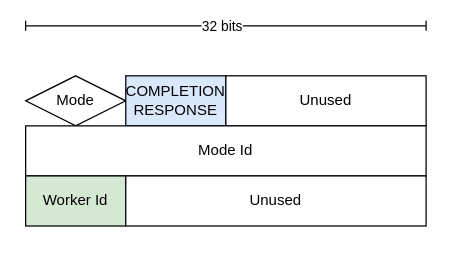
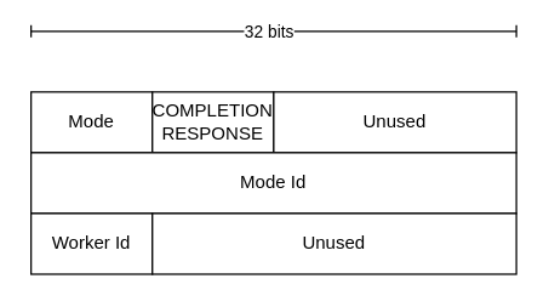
- <mxCell id="4" value="Mode" style="rhombus;whiteSpace=wrap;html=1;" parent="1" vertex="1"><mxGeometry x="20" y="60" width="80" height="40" as="geometry" /></mxCell>
+ <mxCell id="4" value="Mode" style="rounded=0;whiteSpace=wrap;html=1;" parent="1" vertex="1"><mxGeometry x="20" y="60" width="80" height="40" as="geometry" /></mxCell>
- <mxCell id="5" value="COMPLETION&lt;div&gt;RESPONSE&lt;/div&gt;" style="rounded=0;whiteSpace=wrap;html=1;fillColor=#dae8fc;" parent="1" vertex="1"><mxGeometry x="100" y="60" width="80" height="40" as="geometry" /></mxCell>
+ <mxCell id="5" value="COMPLETION&lt;div&gt;RESPONSE&lt;/div&gt;" style="rounded=0;whiteSpace=wrap;html=1;" parent="1" vertex="1"><mxGeometry x="100" y="60" width="80" height="40" as="geometry" /></mxCell>
- <mxCell id="8" value="Worker Id" style="rounded=0;whiteSpace=wrap;html=1;fillColor=#d5e8d4;" vertex="1" parent="1"><mxGeometry x="20" y="140" width="80" height="40" as="geometry" /></mxCell>
+ <mxCell id="8" value="Worker Id" style="rounded=0;whiteSpace=wrap;html=1;" vertex="1" parent="1"><mxGeometry x="20" y="140" width="80" height="40" as="geometry" /></mxCell>
